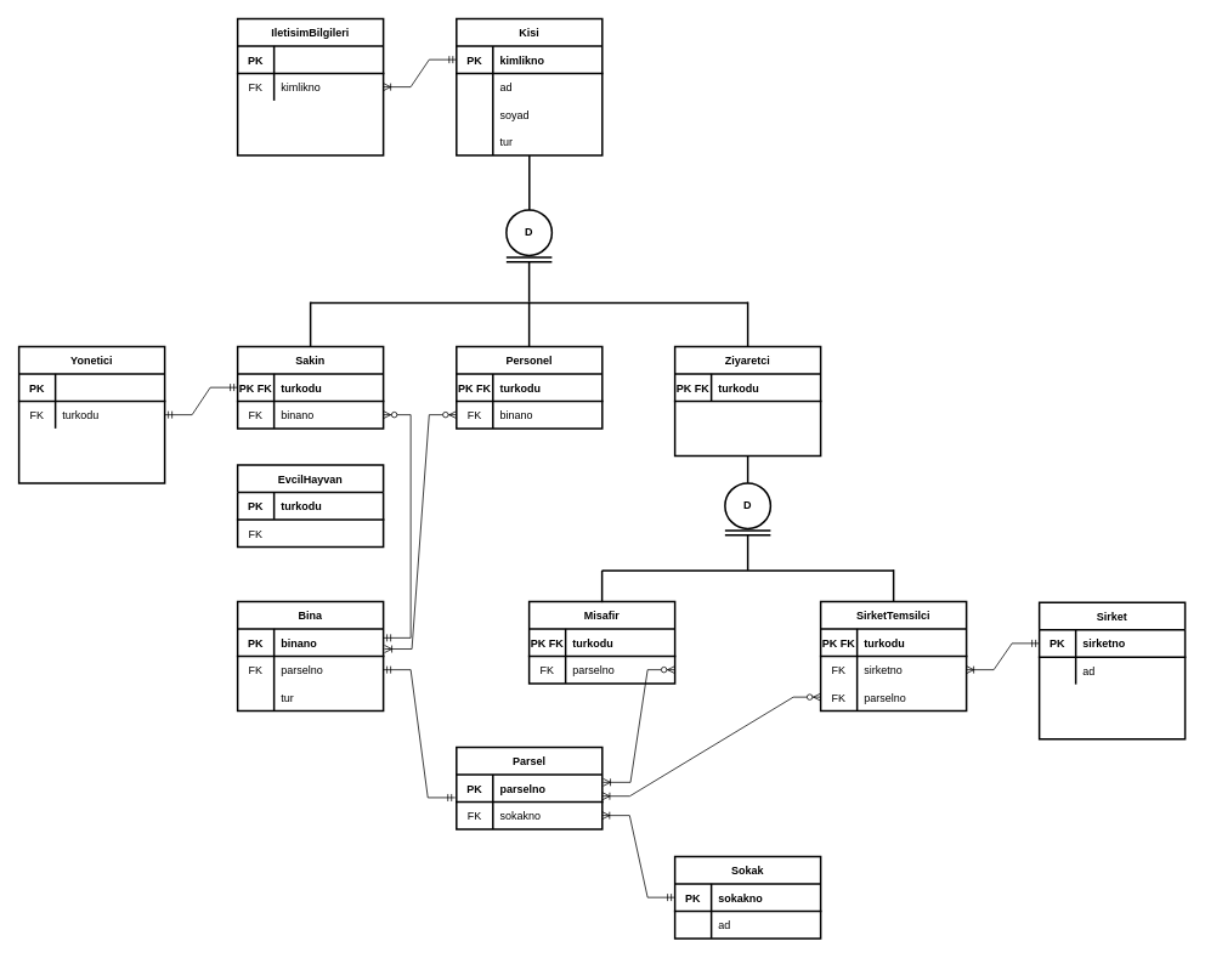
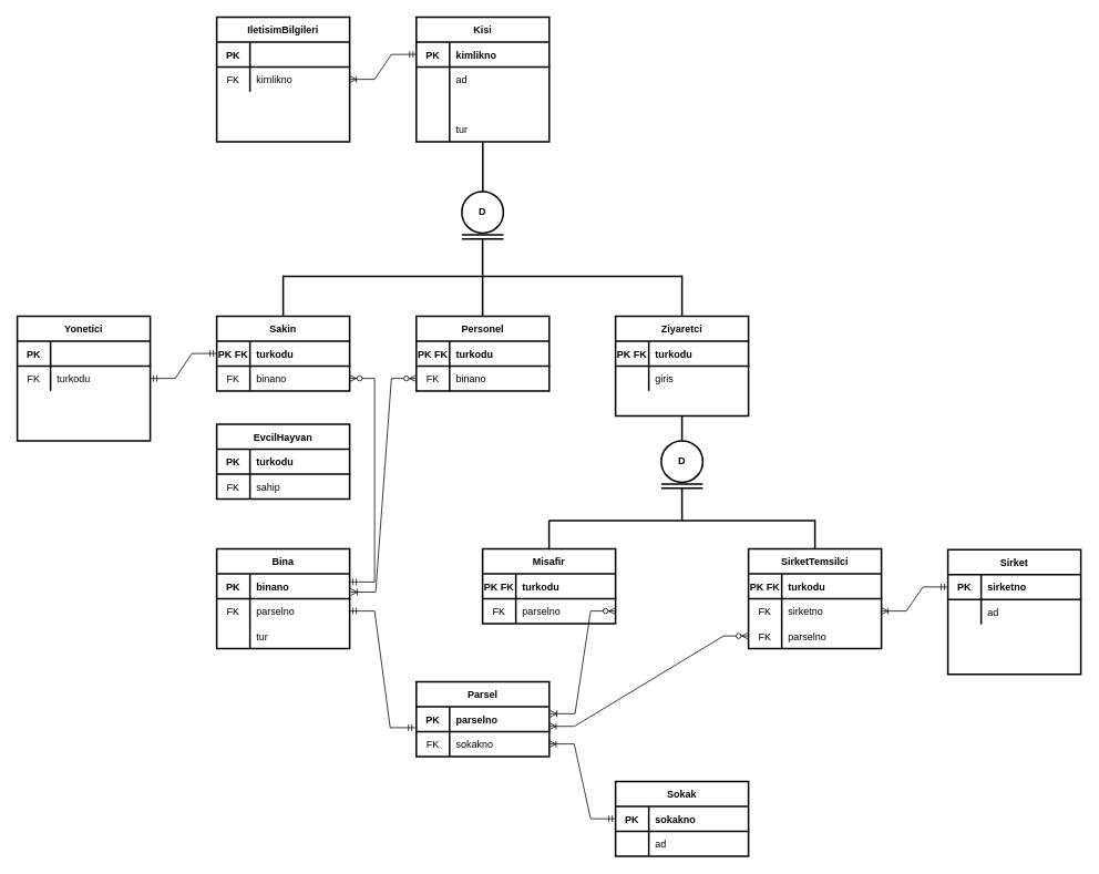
- <mxCell id="11" value="soyad" style="shape=partialRectangle;connectable=0;fillColor=none;top=0;left=0;bottom=0;right=0;align=left;spacingLeft=6;overflow=hidden;" vertex="1" parent="9"><mxGeometry x="40" width="120" height="30" as="geometry"><mxRectangle width="120" height="30" as="alternateBounds" /></mxGeometry></mxCell>
+ <mxCell id="26" value="giris" style="shape=partialRectangle;connectable=0;fillColor=none;top=0;left=0;bottom=0;right=0;align=left;spacingLeft=6;overflow=hidden;" vertex="1" parent="24"><mxGeometry x="40" width="120" height="30" as="geometry"><mxRectangle width="120" height="30" as="alternateBounds" /></mxGeometry></mxCell>
+ <mxCell id="142" value="sahip" style="shape=partialRectangle;connectable=0;fillColor=none;top=0;left=0;bottom=0;right=0;align=left;spacingLeft=6;overflow=hidden;fontStyle=0;strokeWidth=1;" vertex="1" parent="140"><mxGeometry x="40" width="120" height="30" as="geometry"><mxRectangle width="120" height="30" as="alternateBounds" /></mxGeometry></mxCell>
